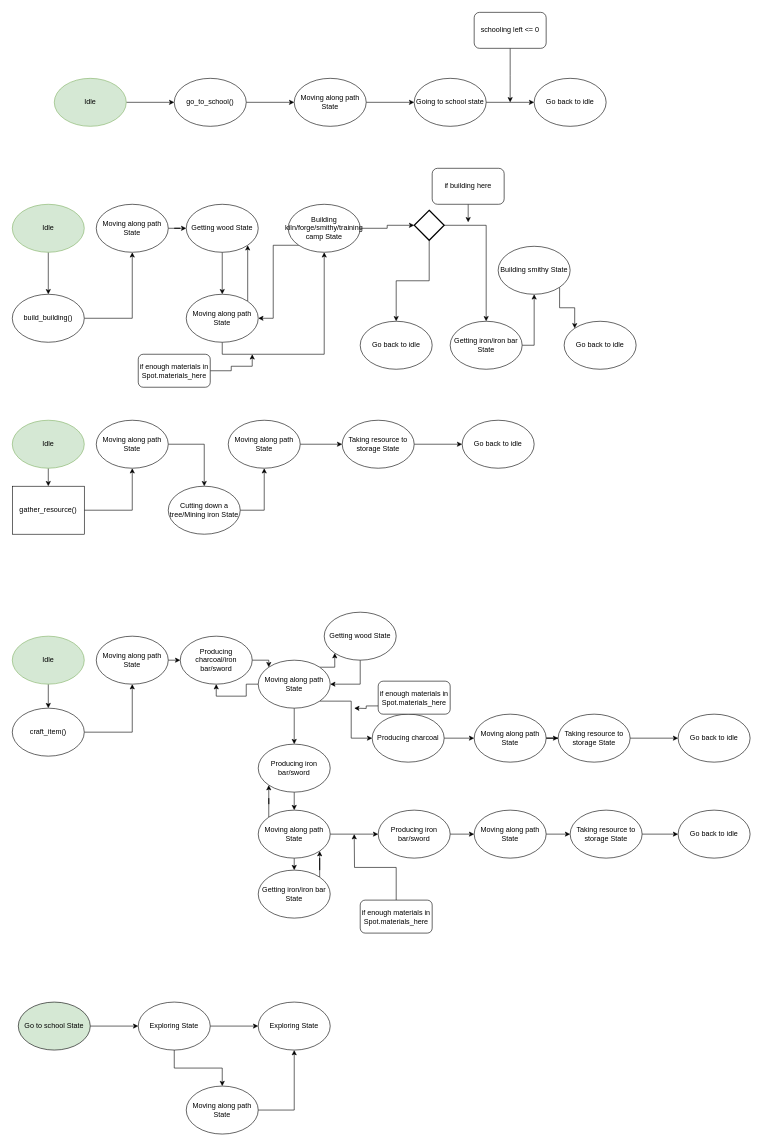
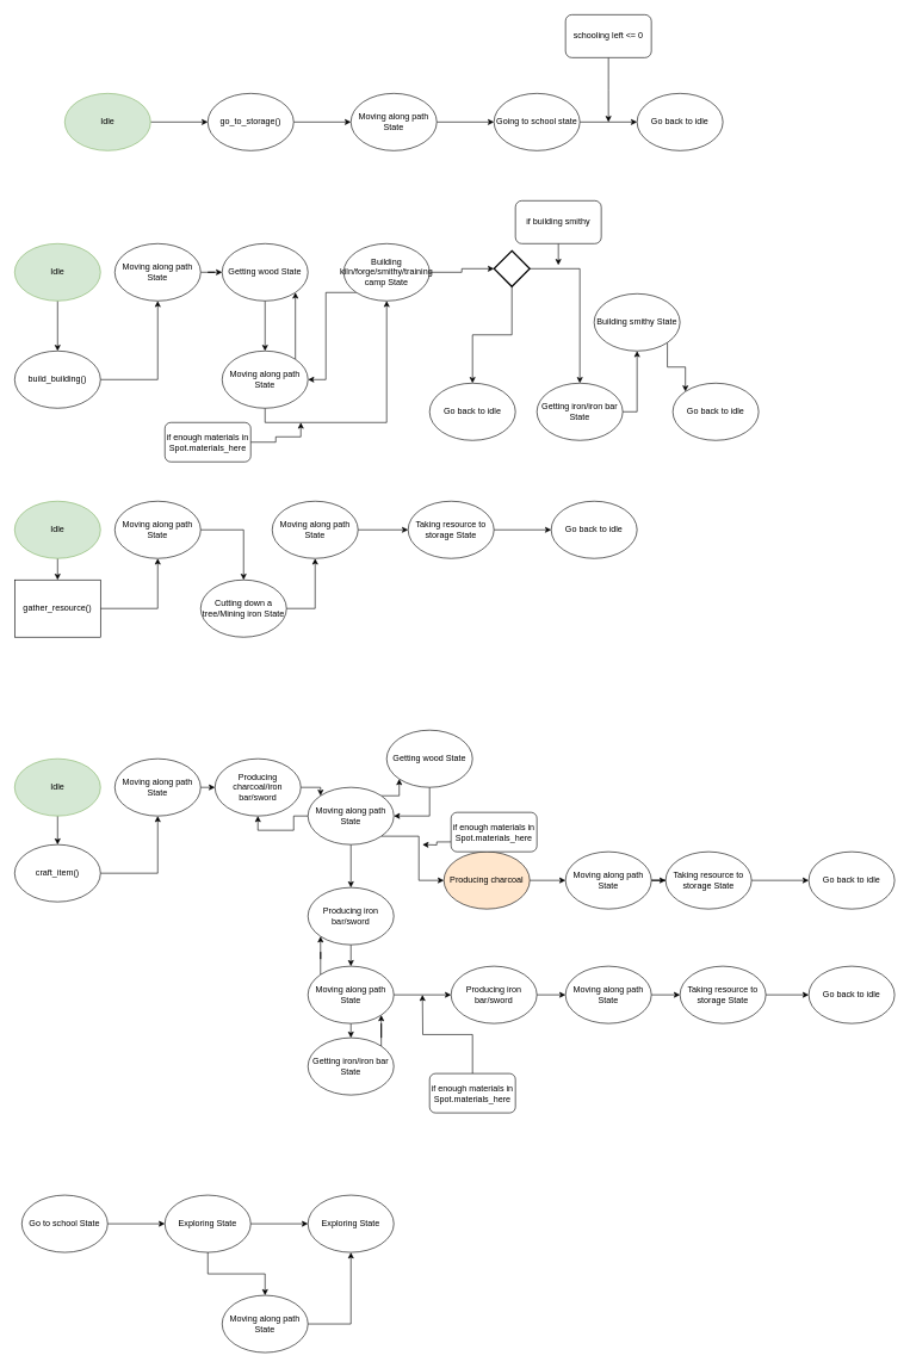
- <mxCell id="5" value="go_to_school()" style="ellipse;whiteSpace=wrap;html=1;" vertex="1" parent="1"><mxGeometry x="290" y="130" width="120" height="80" as="geometry" /></mxCell>
+ <mxCell id="5" value="go_to_storage()" style="ellipse;whiteSpace=wrap;html=1;" vertex="1" parent="1"><mxGeometry x="290" y="130" width="120" height="80" as="geometry" /></mxCell>
- <mxCell id="93" value="if building here" style="rounded=1;whiteSpace=wrap;html=1;" vertex="1" parent="1"><mxGeometry x="720" y="280" width="120" height="60" as="geometry" /></mxCell>
+ <mxCell id="93" value="if building smithy" style="rounded=1;whiteSpace=wrap;html=1;" vertex="1" parent="1"><mxGeometry x="720" y="280" width="120" height="60" as="geometry" /></mxCell>
- <mxCell id="64" value="Producing charcoal" style="ellipse;whiteSpace=wrap;html=1;" vertex="1" parent="1"><mxGeometry x="620" y="1190" width="120" height="80" as="geometry" /></mxCell>
+ <mxCell id="64" value="Producing charcoal" style="ellipse;whiteSpace=wrap;html=1;fillColor=#ffe6cc;" vertex="1" parent="1"><mxGeometry x="620" y="1190" width="120" height="80" as="geometry" /></mxCell>
- <mxCell id="82" value="Go to school State" style="ellipse;whiteSpace=wrap;html=1;fillColor=#d5e8d4;" vertex="1" parent="1"><mxGeometry x="30" y="1670" width="120" height="80" as="geometry" /></mxCell>
+ <mxCell id="82" value="Go to school State" style="ellipse;whiteSpace=wrap;html=1;" vertex="1" parent="1"><mxGeometry x="30" y="1670" width="120" height="80" as="geometry" /></mxCell>
